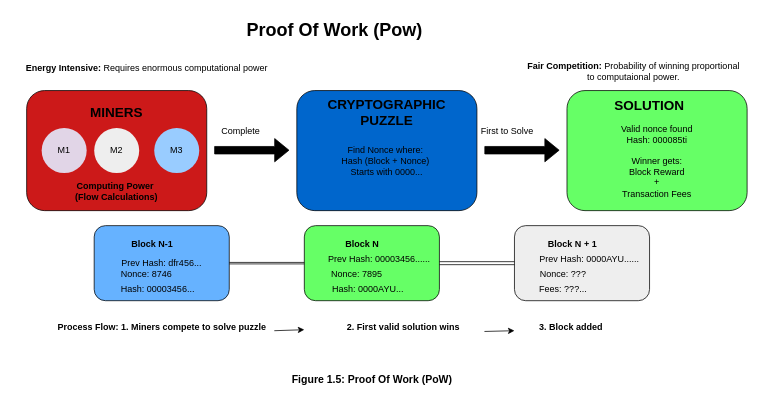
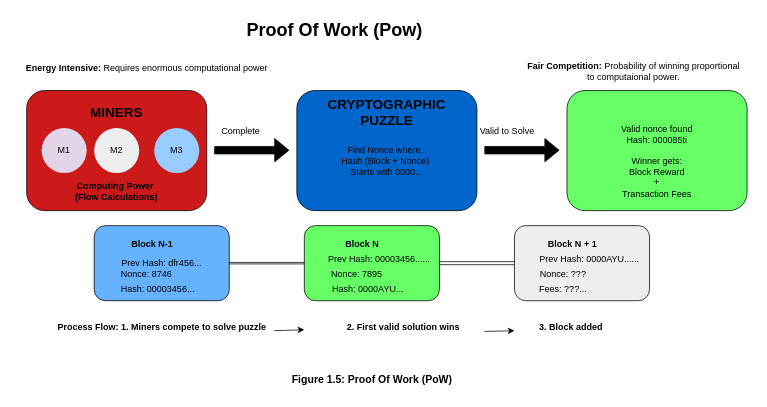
- <mxCell id="13" value="&lt;b&gt;&lt;font style=&quot;font-size: 18px;&quot;&gt;SOLUTION&lt;/font&gt;&lt;/b&gt;&lt;div&gt;&lt;b&gt;&lt;font style=&quot;font-size: 18px;&quot;&gt;&lt;br&gt;&lt;/font&gt;&lt;/b&gt;&lt;/div&gt;" style="text;html=1;align=center;verticalAlign=middle;whiteSpace=wrap;rounded=0;strokeColor=none;" vertex="1" parent="1"><mxGeometry x="755" y="130" width="220" height="42" as="geometry" /></mxCell>
- <mxCell id="31" value="First to Solve" style="text;html=1;align=center;verticalAlign=middle;resizable=0;points=[];autosize=1;strokeColor=none;fillColor=none;" vertex="1" parent="1"><mxGeometry x="630" y="160" width="90" height="30" as="geometry" /></mxCell>
+ <mxCell id="31" value="Valid to Solve" style="text;html=1;align=center;verticalAlign=middle;resizable=0;points=[];autosize=1;strokeColor=none;fillColor=none;" vertex="1" parent="1"><mxGeometry x="630" y="160" width="90" height="30" as="geometry" /></mxCell>
